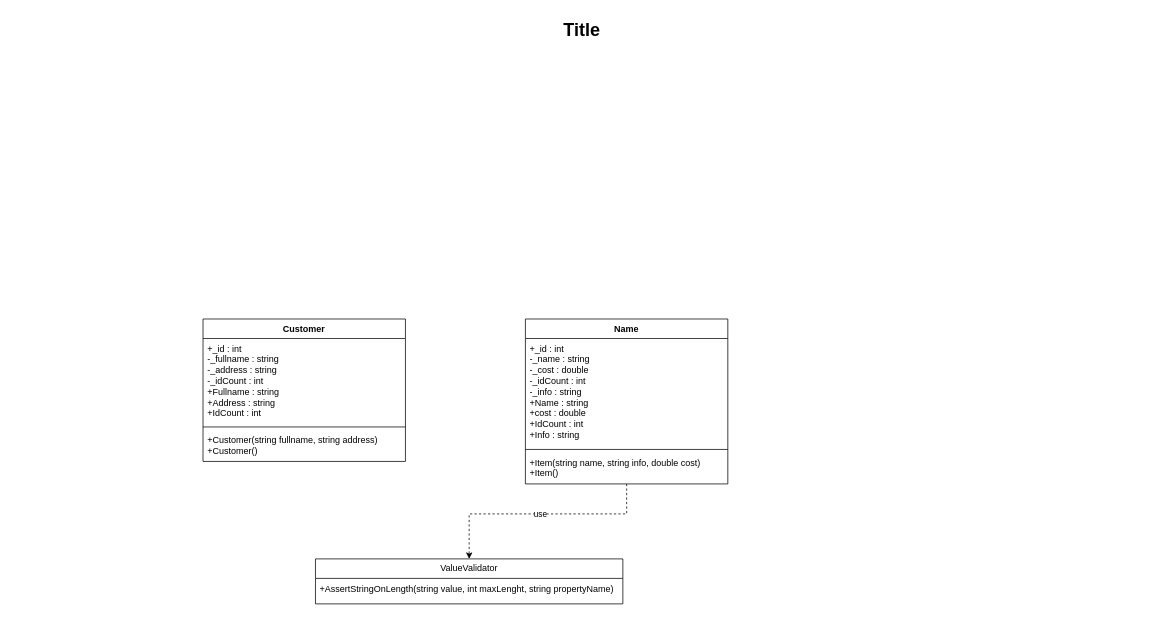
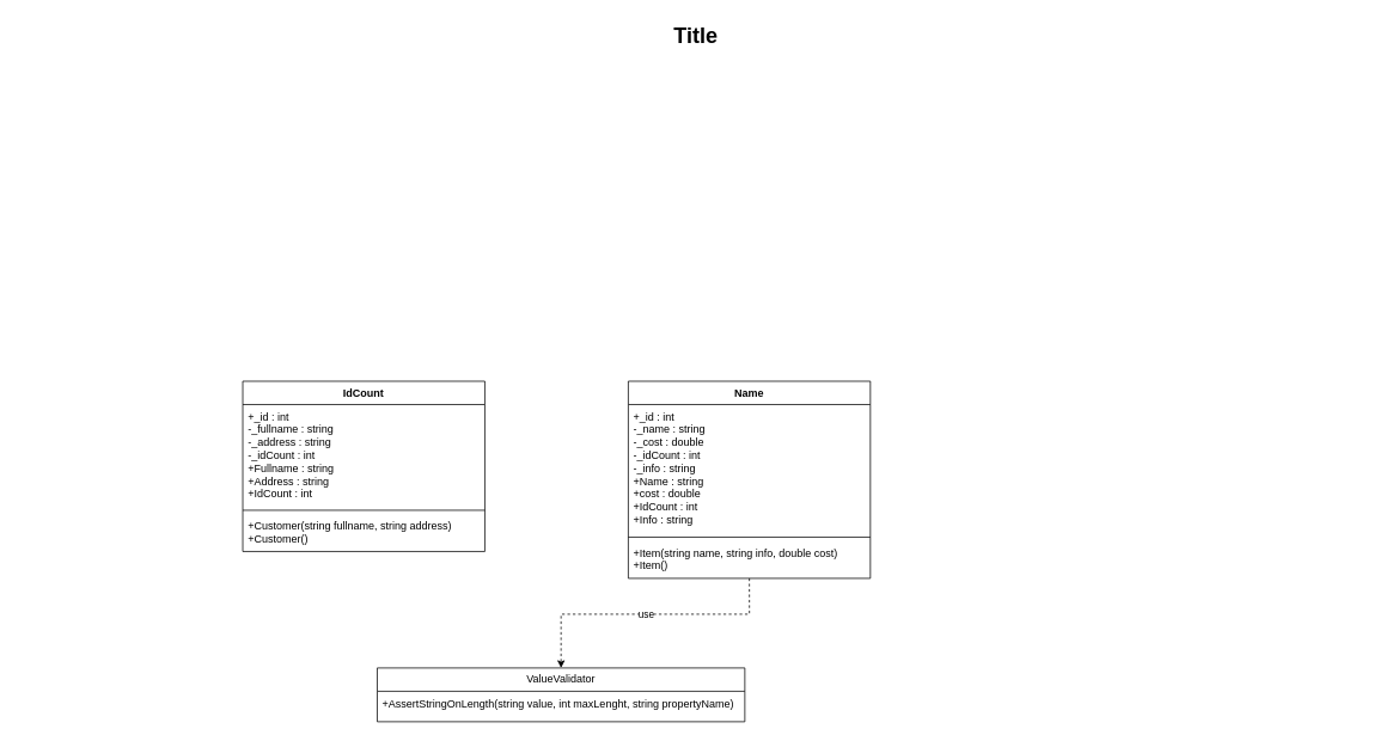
- <mxCell id="3" value="Customer" style="swimlane;fontStyle=1;align=center;verticalAlign=top;childLayout=stackLayout;horizontal=1;startSize=26;horizontalStack=0;resizeParent=1;resizeParentMax=0;resizeLast=0;collapsible=1;marginBottom=0;whiteSpace=wrap;html=1;" vertex="1" parent="1"><mxGeometry x="270" y="425" width="270" height="190" as="geometry" /></mxCell>
+ <mxCell id="3" value="IdCount" style="swimlane;fontStyle=1;align=center;verticalAlign=top;childLayout=stackLayout;horizontal=1;startSize=26;horizontalStack=0;resizeParent=1;resizeParentMax=0;resizeLast=0;collapsible=1;marginBottom=0;whiteSpace=wrap;html=1;" vertex="1" parent="1"><mxGeometry x="270" y="425" width="270" height="190" as="geometry" /></mxCell>
